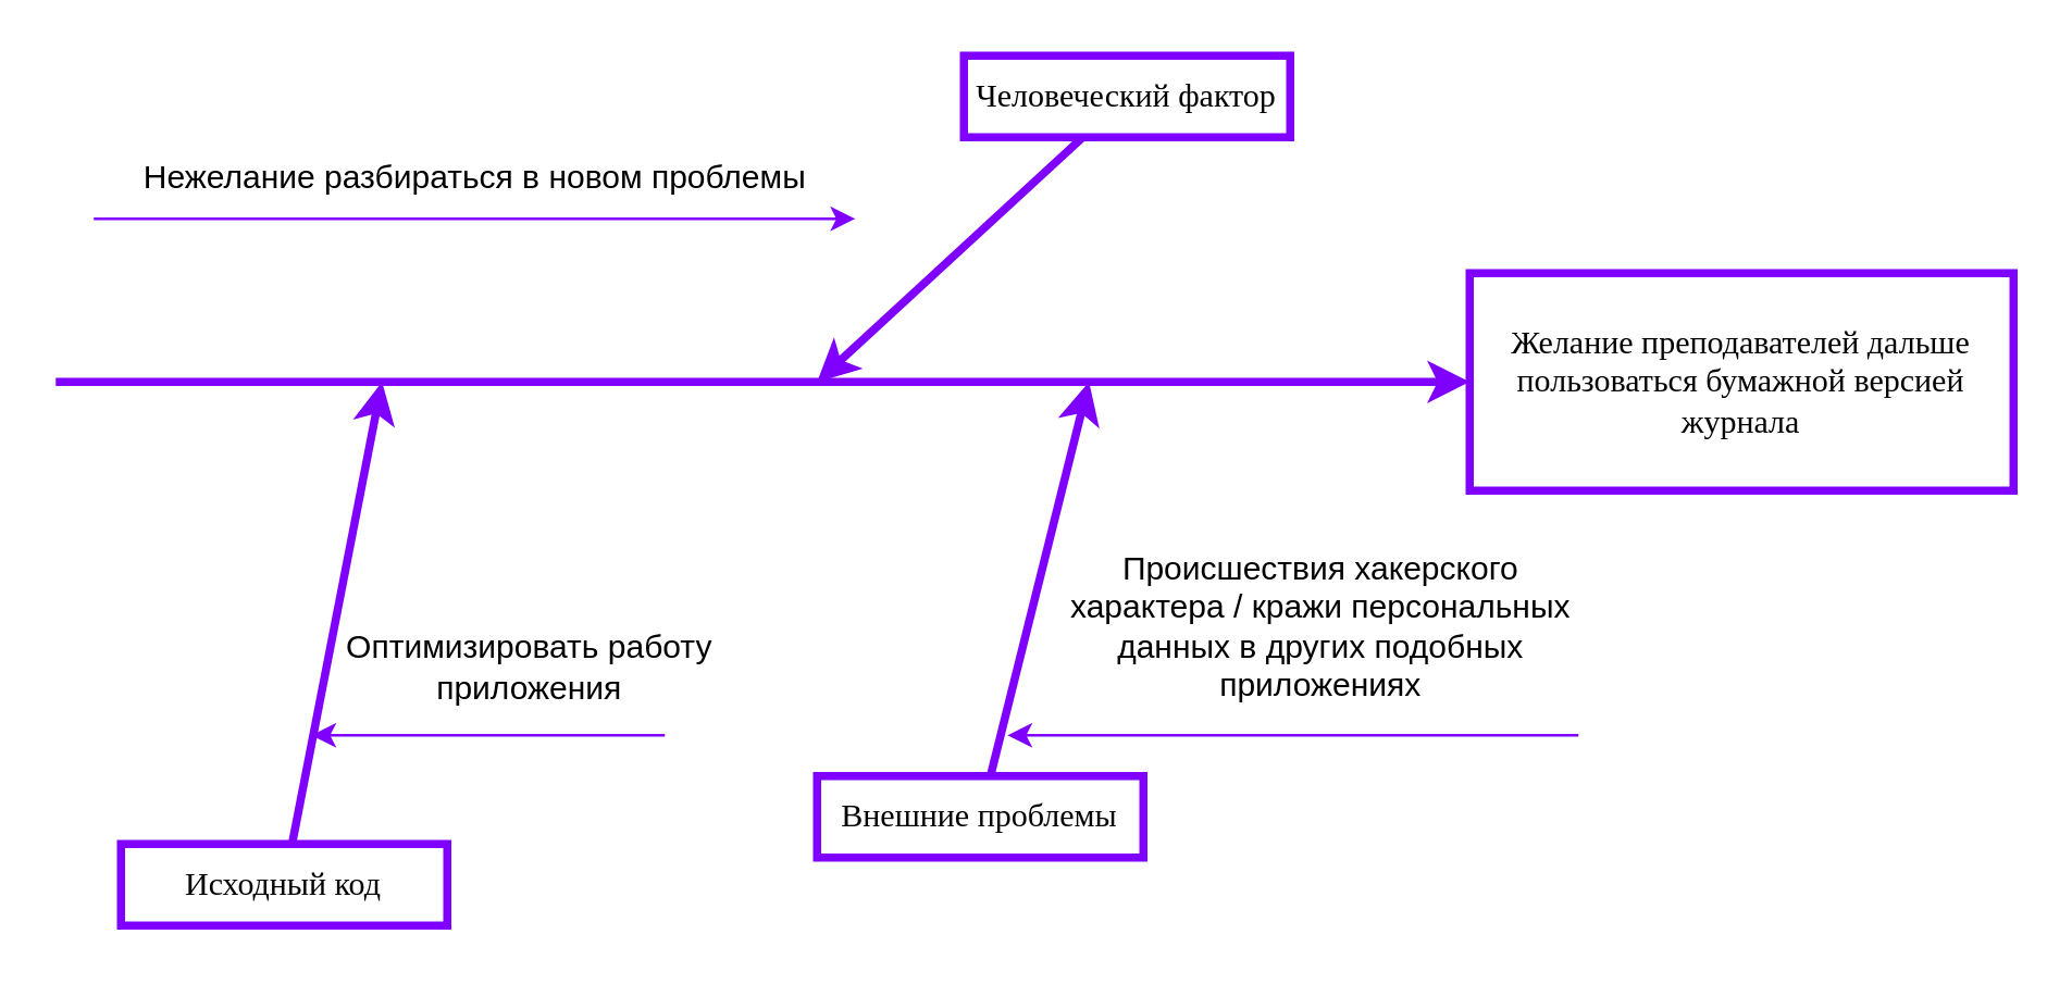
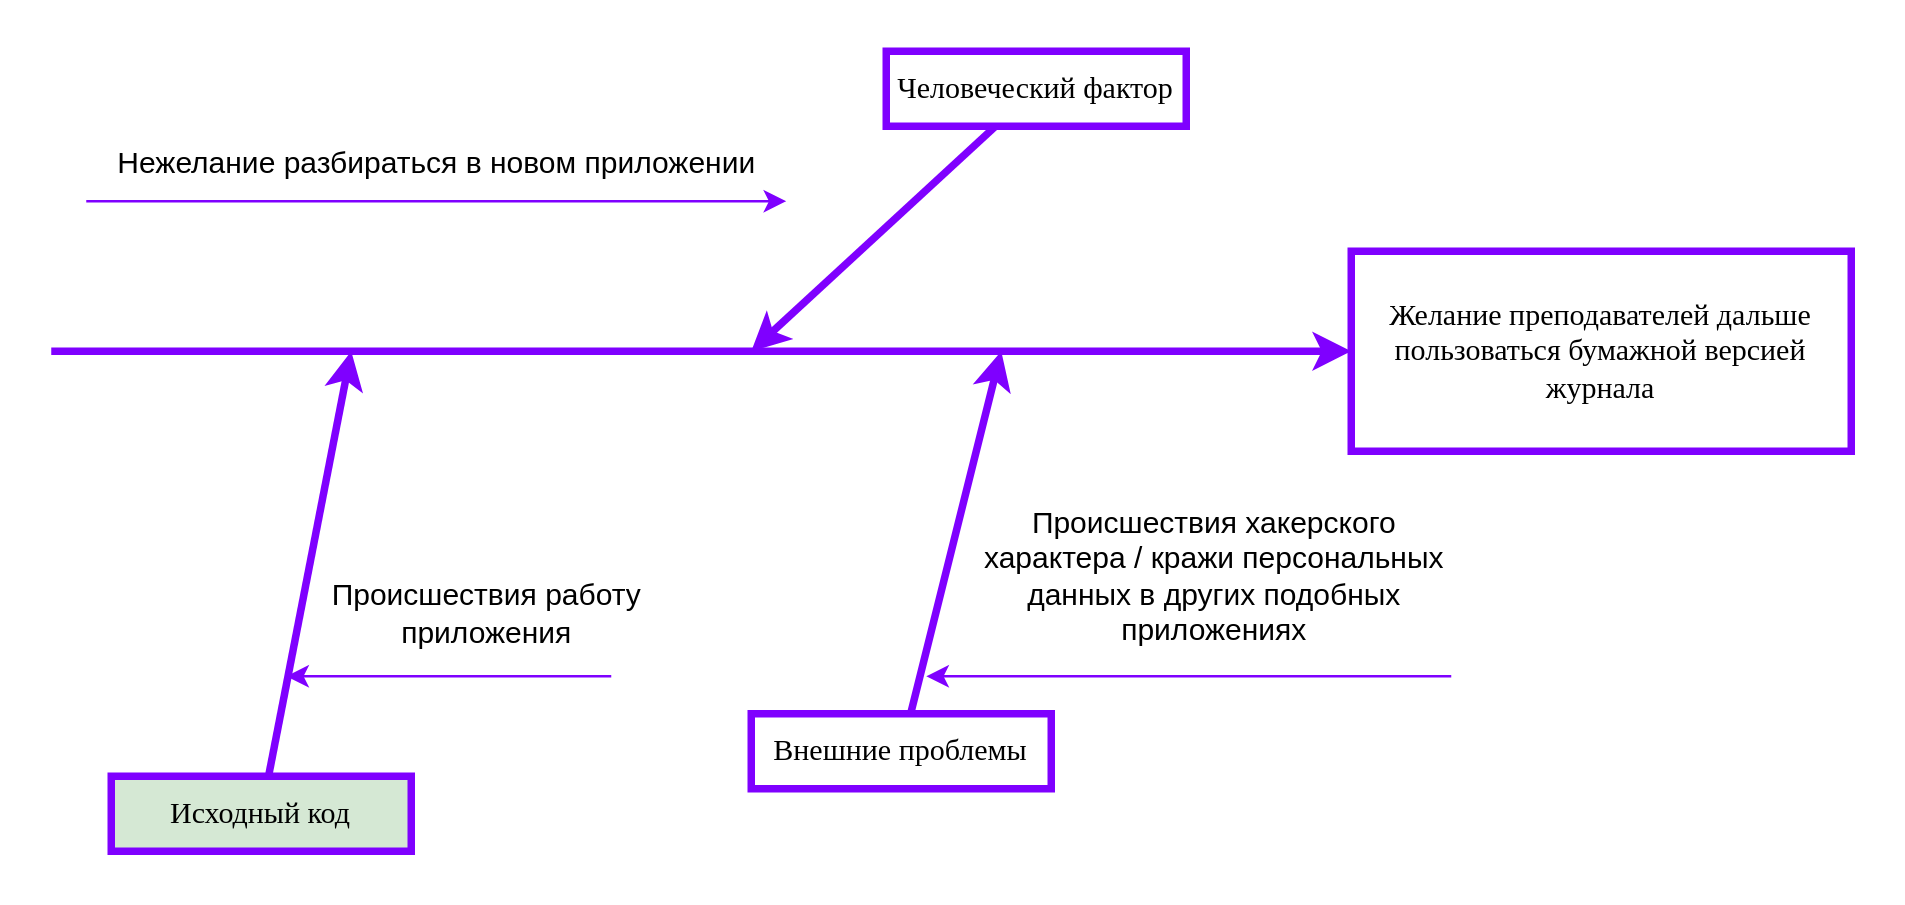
- <mxCell id="13" value="Нежелание разбираться в новом проблемы" style="text;html=1;align=center;verticalAlign=middle;resizable=0;points=[];autosize=1;strokeColor=none;fillColor=none;" vertex="1" parent="1"><mxGeometry x="34" y="50" width="280" height="30" as="geometry" /></mxCell>
+ <mxCell id="13" value="Нежелание разбираться в новом приложении" style="text;html=1;align=center;verticalAlign=middle;resizable=0;points=[];autosize=1;strokeColor=none;fillColor=none;" vertex="1" parent="1"><mxGeometry x="34" y="50" width="280" height="30" as="geometry" /></mxCell>
- <mxCell id="14" value="Оптимизировать работу&lt;div&gt;приложения&lt;/div&gt;" style="text;html=1;align=center;verticalAlign=middle;resizable=0;points=[];autosize=1;strokeColor=none;fillColor=none;" vertex="1" parent="1"><mxGeometry x="114" y="225" width="160" height="40" as="geometry" /></mxCell>
+ <mxCell id="14" value="Происшествия работу&lt;div&gt;приложения&lt;/div&gt;" style="text;html=1;align=center;verticalAlign=middle;resizable=0;points=[];autosize=1;strokeColor=none;fillColor=none;" vertex="1" parent="1"><mxGeometry x="114" y="225" width="160" height="40" as="geometry" /></mxCell>
- <mxCell id="6" value="&lt;p class=&quot;MsoNormal&quot;&gt;&lt;font face=&quot;Times New Roman&quot;&gt;Исходный код&lt;/font&gt;&lt;/p&gt;" style="rounded=0;whiteSpace=wrap;html=1;strokeColor=#7F00FF;strokeWidth=3;" vertex="1" parent="1"><mxGeometry x="44" y="310" width="120" height="30" as="geometry" /></mxCell>
+ <mxCell id="6" value="&lt;p class=&quot;MsoNormal&quot;&gt;&lt;font face=&quot;Times New Roman&quot;&gt;Исходный код&lt;/font&gt;&lt;/p&gt;" style="rounded=0;whiteSpace=wrap;html=1;strokeColor=#7F00FF;strokeWidth=3;fillColor=#d5e8d4;" vertex="1" parent="1"><mxGeometry x="44" y="310" width="120" height="30" as="geometry" /></mxCell>
